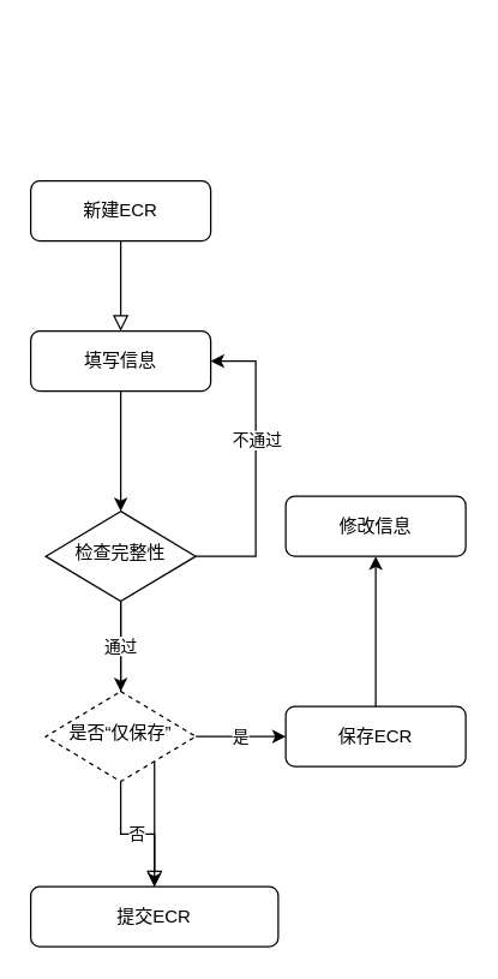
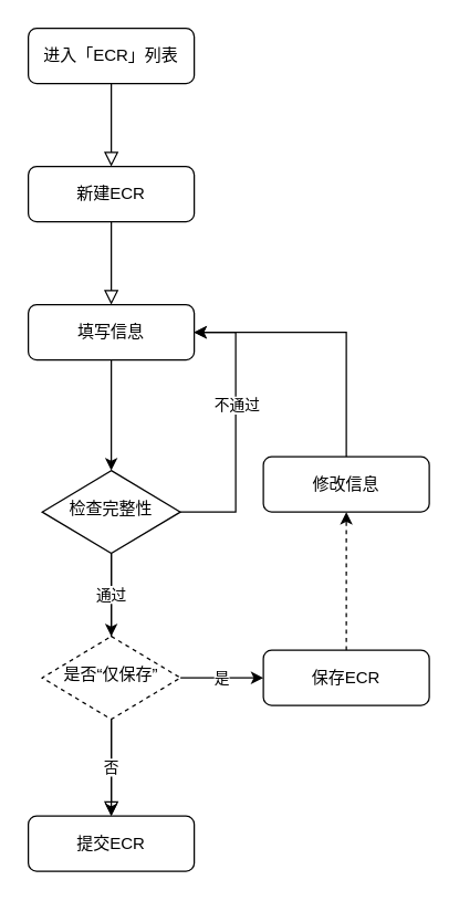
+ <mxCell id="3" value="进入「ECR」列表" style="rounded=1;whiteSpace=wrap;html=1;fontSize=12;glass=0;strokeWidth=1;shadow=0;" parent="1" vertex="1"><mxGeometry x="20" y="20" width="120" height="40" as="geometry" /></mxCell>
+ <mxCell id="2" value="" style="rounded=0;html=1;jettySize=auto;orthogonalLoop=1;fontSize=11;endArrow=block;endFill=0;endSize=8;strokeWidth=1;shadow=0;labelBackgroundColor=none;edgeStyle=orthogonalEdgeStyle;entryX=0.5;entryY=0;entryDx=0;entryDy=0;" parent="1" source="3" target="19" edge="1"><mxGeometry relative="1" as="geometry"><mxPoint x="80" y="110" as="targetPoint" /></mxGeometry></mxCell>
+ <mxCell id="13" style="edgeStyle=orthogonalEdgeStyle;rounded=0;orthogonalLoop=1;jettySize=auto;html=1;entryX=1;entryY=0.5;entryDx=0;entryDy=0;exitX=0.5;exitY=0;exitDx=0;exitDy=0;" parent="1" source="21" target="20" edge="1"><mxGeometry relative="1" as="geometry"><mxPoint x="240" y="310" as="sourcePoint" /><mxPoint x="130" y="250" as="targetPoint" /><Array as="points" /></mxGeometry></mxCell>
- <mxCell id="14" style="edgeStyle=orthogonalEdgeStyle;rounded=0;orthogonalLoop=1;jettySize=auto;html=1;entryX=0.5;entryY=1;entryDx=0;entryDy=0;" parent="1" source="15" edge="1" target="21"><mxGeometry relative="1" as="geometry"><mxPoint x="240" y="370" as="targetPoint" /><Array as="points" /></mxGeometry></mxCell>
+ <mxCell id="14" style="edgeStyle=orthogonalEdgeStyle;rounded=0;orthogonalLoop=1;jettySize=auto;html=1;entryX=0.5;entryY=1;entryDx=0;entryDy=0;dashed=1;" parent="1" source="15" edge="1" target="21"><mxGeometry relative="1" as="geometry"><mxPoint x="240" y="370" as="targetPoint" /><Array as="points" /></mxGeometry></mxCell>
- <mxCell id="7" value="提交ECR" style="rounded=1;whiteSpace=wrap;html=1;fontSize=12;glass=0;strokeWidth=1;shadow=0;" parent="1" vertex="1"><mxGeometry x="20" y="590" width="165" height="40" as="geometry" /></mxCell>
+ <mxCell id="7" value="提交ECR" style="rounded=1;whiteSpace=wrap;html=1;fontSize=12;glass=0;strokeWidth=1;shadow=0;" parent="1" vertex="1"><mxGeometry x="20" y="590" width="120" height="40" as="geometry" /></mxCell>
